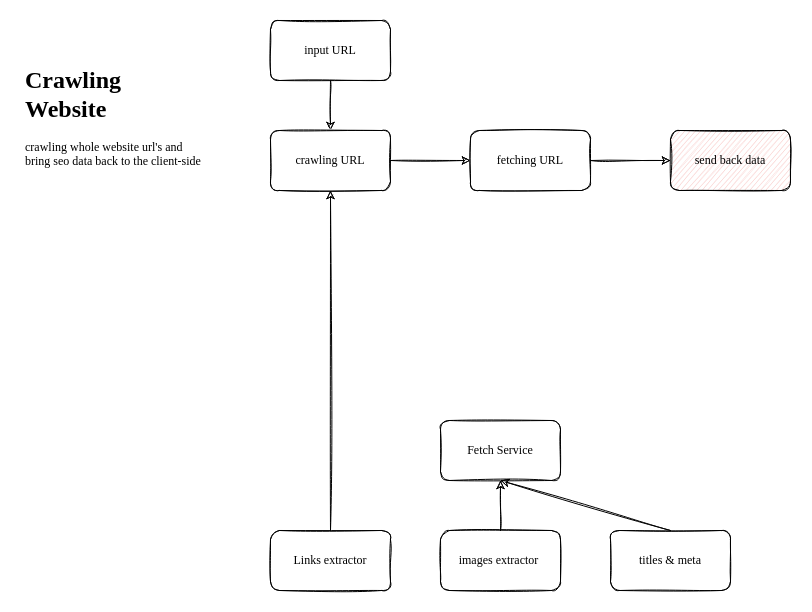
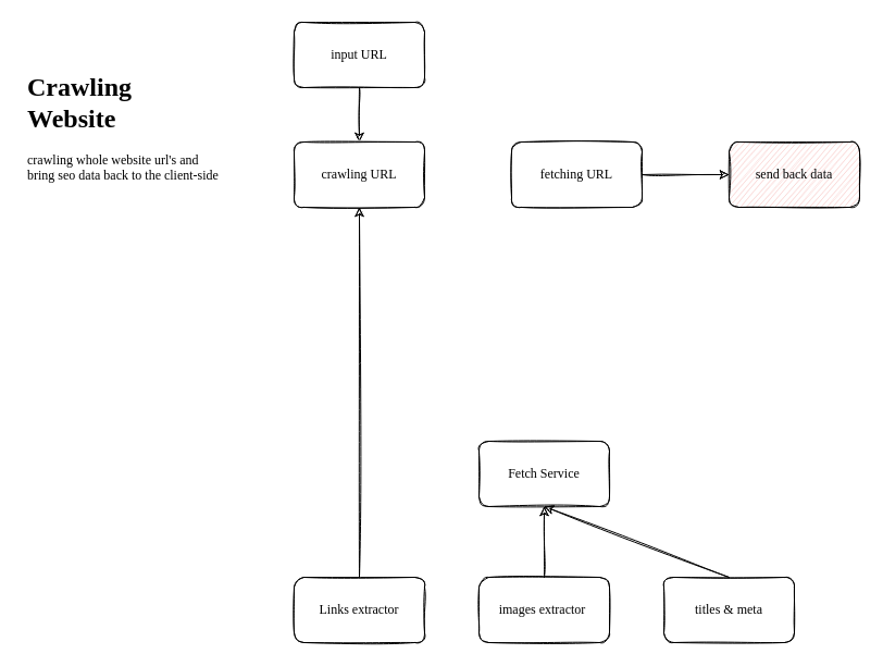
- <mxCell id="4" style="edgeStyle=none;html=1;exitX=1;exitY=0.5;exitDx=0;exitDy=0;entryX=0;entryY=0.5;entryDx=0;entryDy=0;fontFamily=Comic Sans MS;sketch=1;" parent="1" source="5" target="7" edge="1"><mxGeometry relative="1" as="geometry" /></mxCell>
- <mxCell id="10" value="Fetch Service" style="rounded=1;whiteSpace=wrap;html=1;fontFamily=Comic Sans MS;sketch=1;" vertex="1" parent="1"><mxGeometry x="440" y="420" width="120" height="60" as="geometry" /></mxCell>
+ <mxCell id="10" value="Fetch Service" style="rounded=1;whiteSpace=wrap;html=1;fontFamily=Comic Sans MS;sketch=1;" vertex="1" parent="1"><mxGeometry x="440" y="405" width="120" height="60" as="geometry" /></mxCell>
